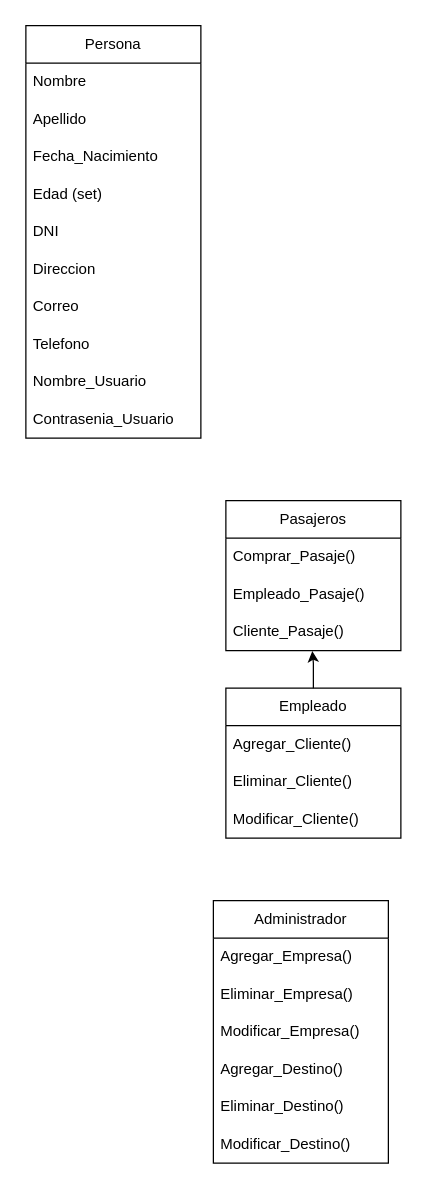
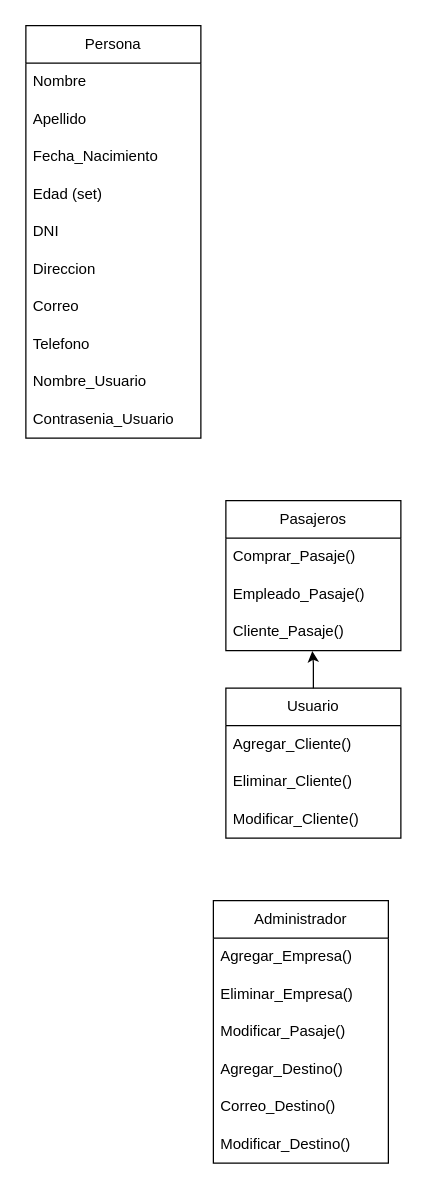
- <mxCell id="20" value="Empleado" style="swimlane;fontStyle=0;childLayout=stackLayout;horizontal=1;startSize=30;horizontalStack=0;resizeParent=1;resizeParentMax=0;resizeLast=0;collapsible=1;marginBottom=0;whiteSpace=wrap;html=1;" vertex="1" parent="1"><mxGeometry x="180" y="550" width="140" height="120" as="geometry" /></mxCell>
+ <mxCell id="20" value="Usuario" style="swimlane;fontStyle=0;childLayout=stackLayout;horizontal=1;startSize=30;horizontalStack=0;resizeParent=1;resizeParentMax=0;resizeLast=0;collapsible=1;marginBottom=0;whiteSpace=wrap;html=1;" vertex="1" parent="1"><mxGeometry x="180" y="550" width="140" height="120" as="geometry" /></mxCell>
- <mxCell id="16" value="Modificar_Empresa()" style="text;strokeColor=none;fillColor=none;align=left;verticalAlign=middle;spacingLeft=4;spacingRight=4;overflow=hidden;points=[[0,0.5],[1,0.5]];portConstraint=eastwest;rotatable=0;whiteSpace=wrap;html=1;" vertex="1" parent="13"><mxGeometry y="90" width="140" height="30" as="geometry" /></mxCell>
+ <mxCell id="16" value="Modificar_Pasaje()" style="text;strokeColor=none;fillColor=none;align=left;verticalAlign=middle;spacingLeft=4;spacingRight=4;overflow=hidden;points=[[0,0.5],[1,0.5]];portConstraint=eastwest;rotatable=0;whiteSpace=wrap;html=1;" vertex="1" parent="13"><mxGeometry y="90" width="140" height="30" as="geometry" /></mxCell>
- <mxCell id="18" value="Eliminar_Destino()" style="text;strokeColor=none;fillColor=none;align=left;verticalAlign=middle;spacingLeft=4;spacingRight=4;overflow=hidden;points=[[0,0.5],[1,0.5]];portConstraint=eastwest;rotatable=0;whiteSpace=wrap;html=1;" vertex="1" parent="13"><mxGeometry y="150" width="140" height="30" as="geometry" /></mxCell>
+ <mxCell id="18" value="Correo_Destino()" style="text;strokeColor=none;fillColor=none;align=left;verticalAlign=middle;spacingLeft=4;spacingRight=4;overflow=hidden;points=[[0,0.5],[1,0.5]];portConstraint=eastwest;rotatable=0;whiteSpace=wrap;html=1;" vertex="1" parent="13"><mxGeometry y="150" width="140" height="30" as="geometry" /></mxCell>
